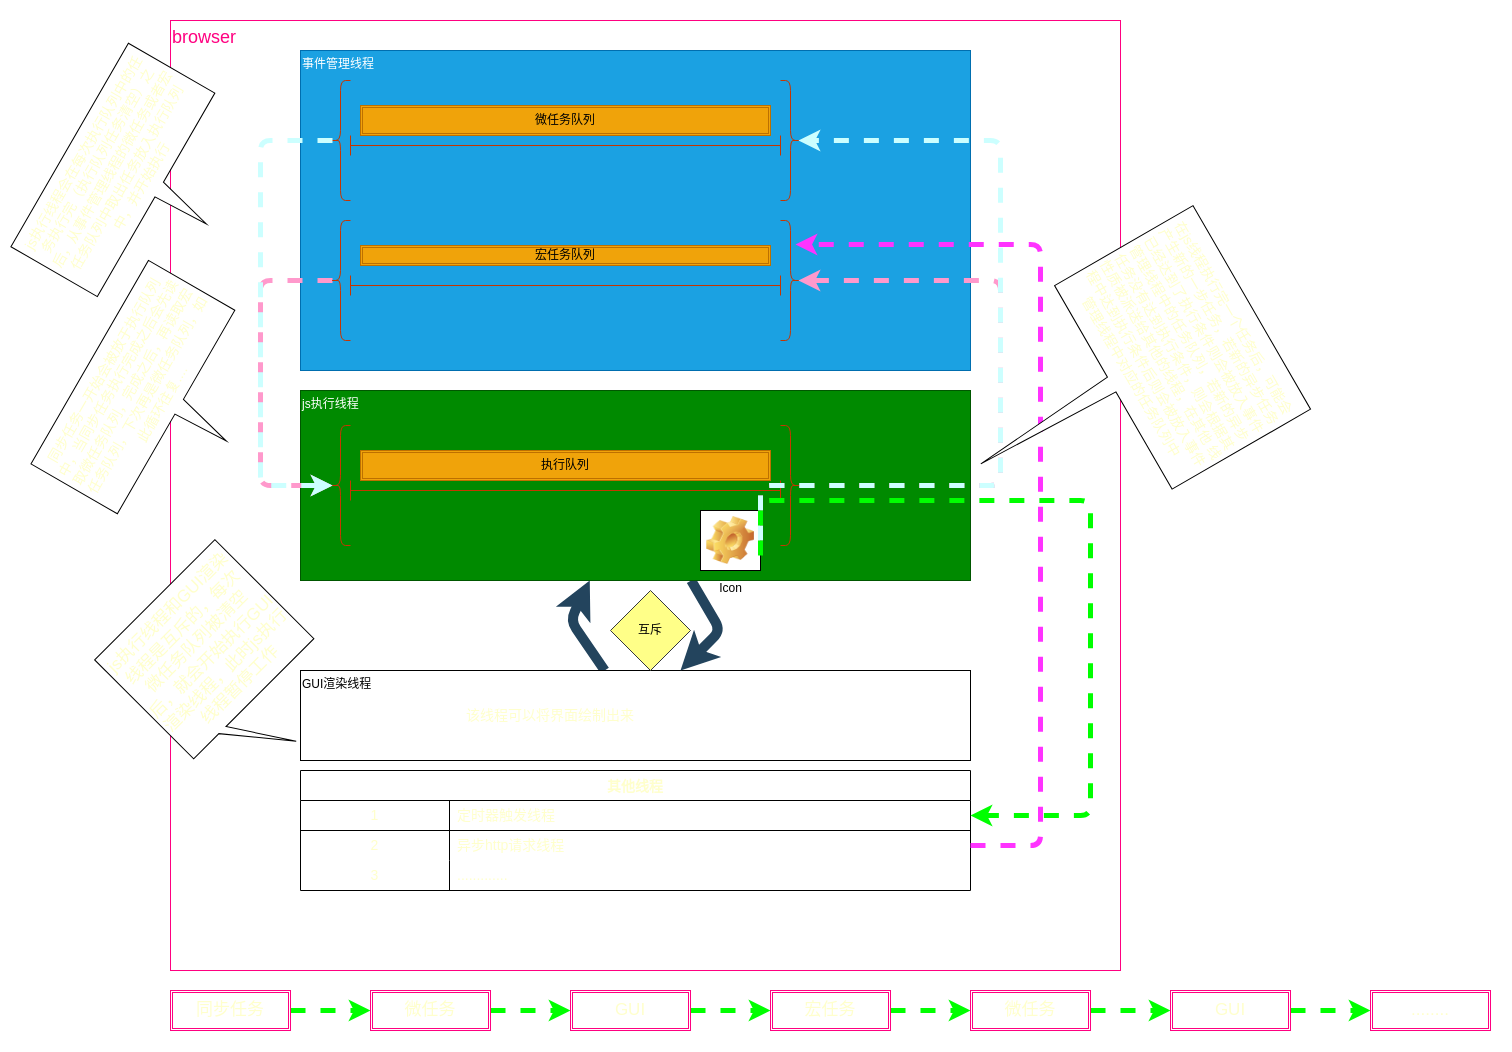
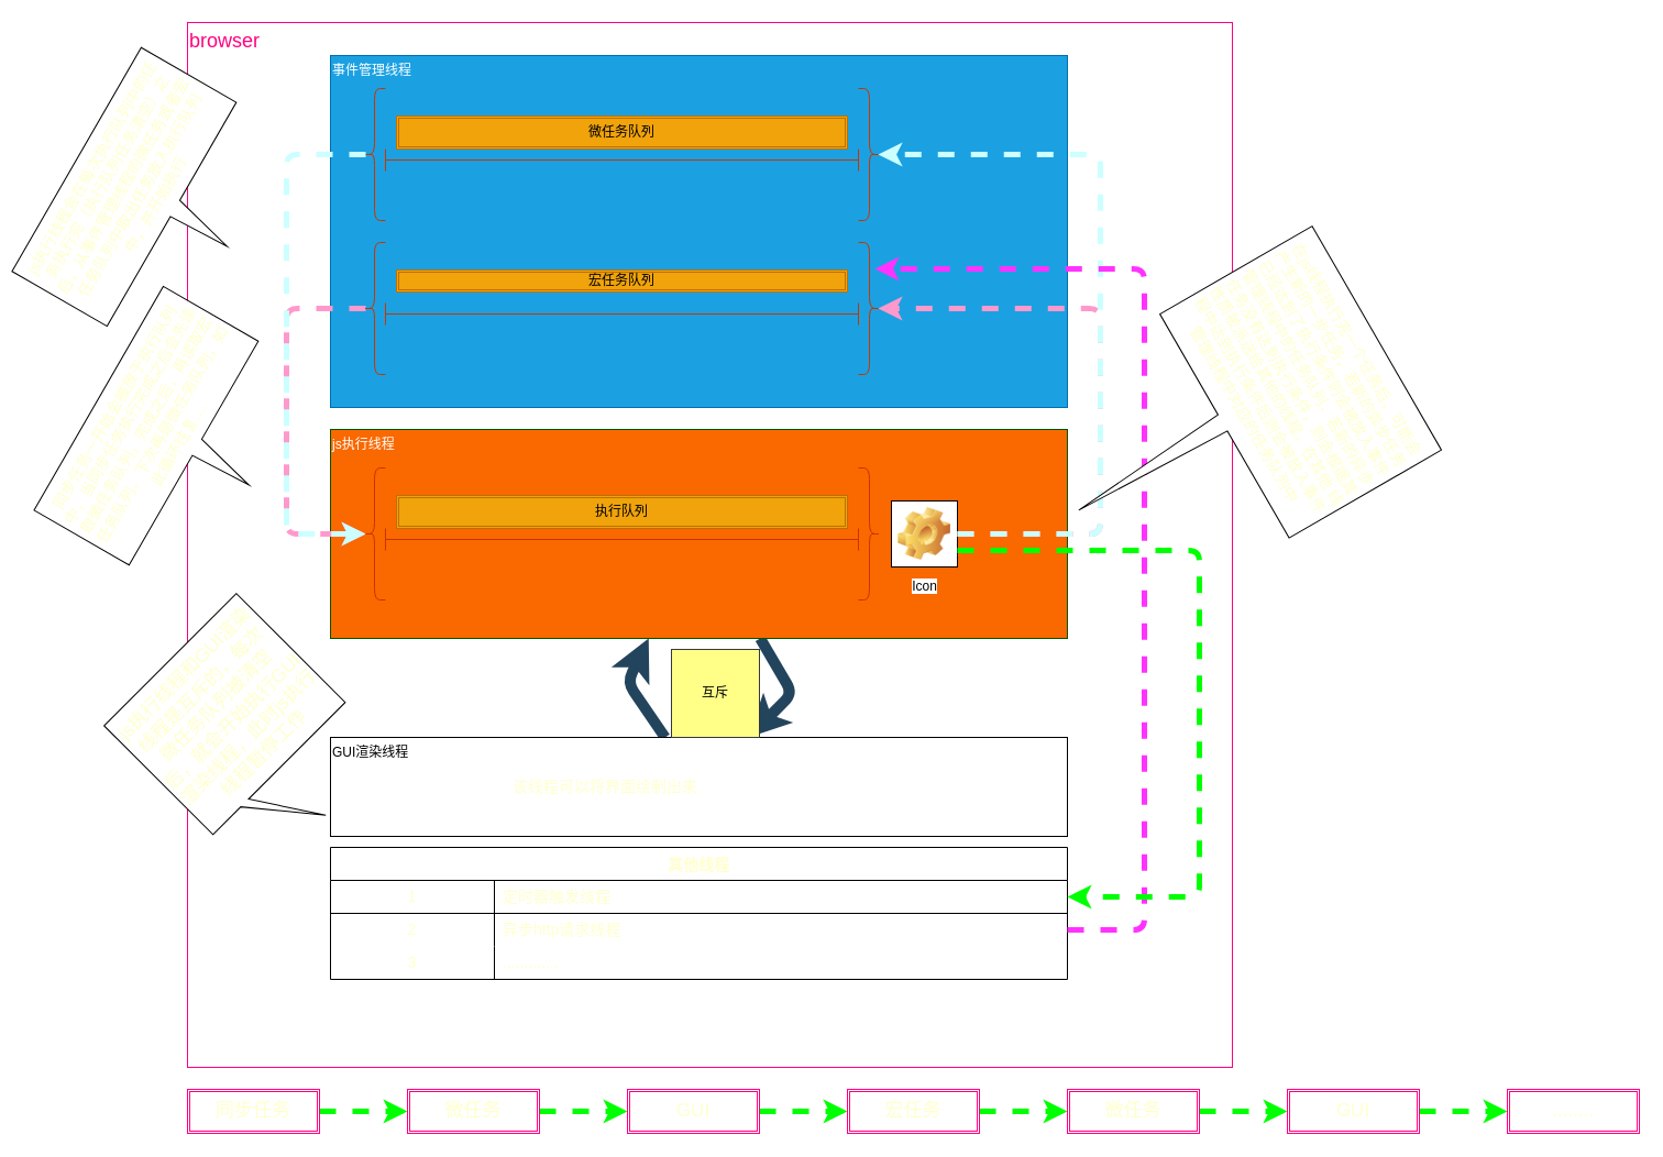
- <mxCell id="7" value="js执行线程" style="rounded=0;whiteSpace=wrap;html=1;align=left;verticalAlign=top;fillColor=#008a00;fontColor=#ffffff;strokeColor=#005700;" vertex="1" parent="1"><mxGeometry x="300" y="390" width="670" height="190" as="geometry" /></mxCell>
+ <mxCell id="7" value="js执行线程" style="rounded=0;whiteSpace=wrap;html=1;align=left;verticalAlign=top;fillColor=#fa6800;fontColor=#ffffff;strokeColor=#005700;" vertex="1" parent="1"><mxGeometry x="300" y="390" width="670" height="190" as="geometry" /></mxCell>
- <mxCell id="8" value="Icon" style="icon;html=1;image=img/clipart/Gear_128x128.png;rounded=0;" vertex="1" parent="1"><mxGeometry x="700" y="510" width="60" height="60" as="geometry" /></mxCell>
+ <mxCell id="8" value="Icon" style="icon;html=1;image=img/clipart/Gear_128x128.png;rounded=0;" vertex="1" parent="1"><mxGeometry x="810" y="455" width="60" height="60" as="geometry" /></mxCell>
- <mxCell id="15" value="互斥" style="rhombus;whiteSpace=wrap;html=1;rounded=0;fillColor=#ffff88;strokeColor=#36393d;fontColor=#000000;" vertex="1" parent="1"><mxGeometry x="610" y="590" width="80" height="80" as="geometry" /></mxCell>
+ <mxCell id="15" value="互斥" style="whiteSpace=wrap;html=1;fillColor=#ffff88;strokeColor=#36393d;fontColor=#000000;rounded=0;" vertex="1" parent="1"><mxGeometry x="610" y="590" width="80" height="80" as="geometry" /></mxCell>
